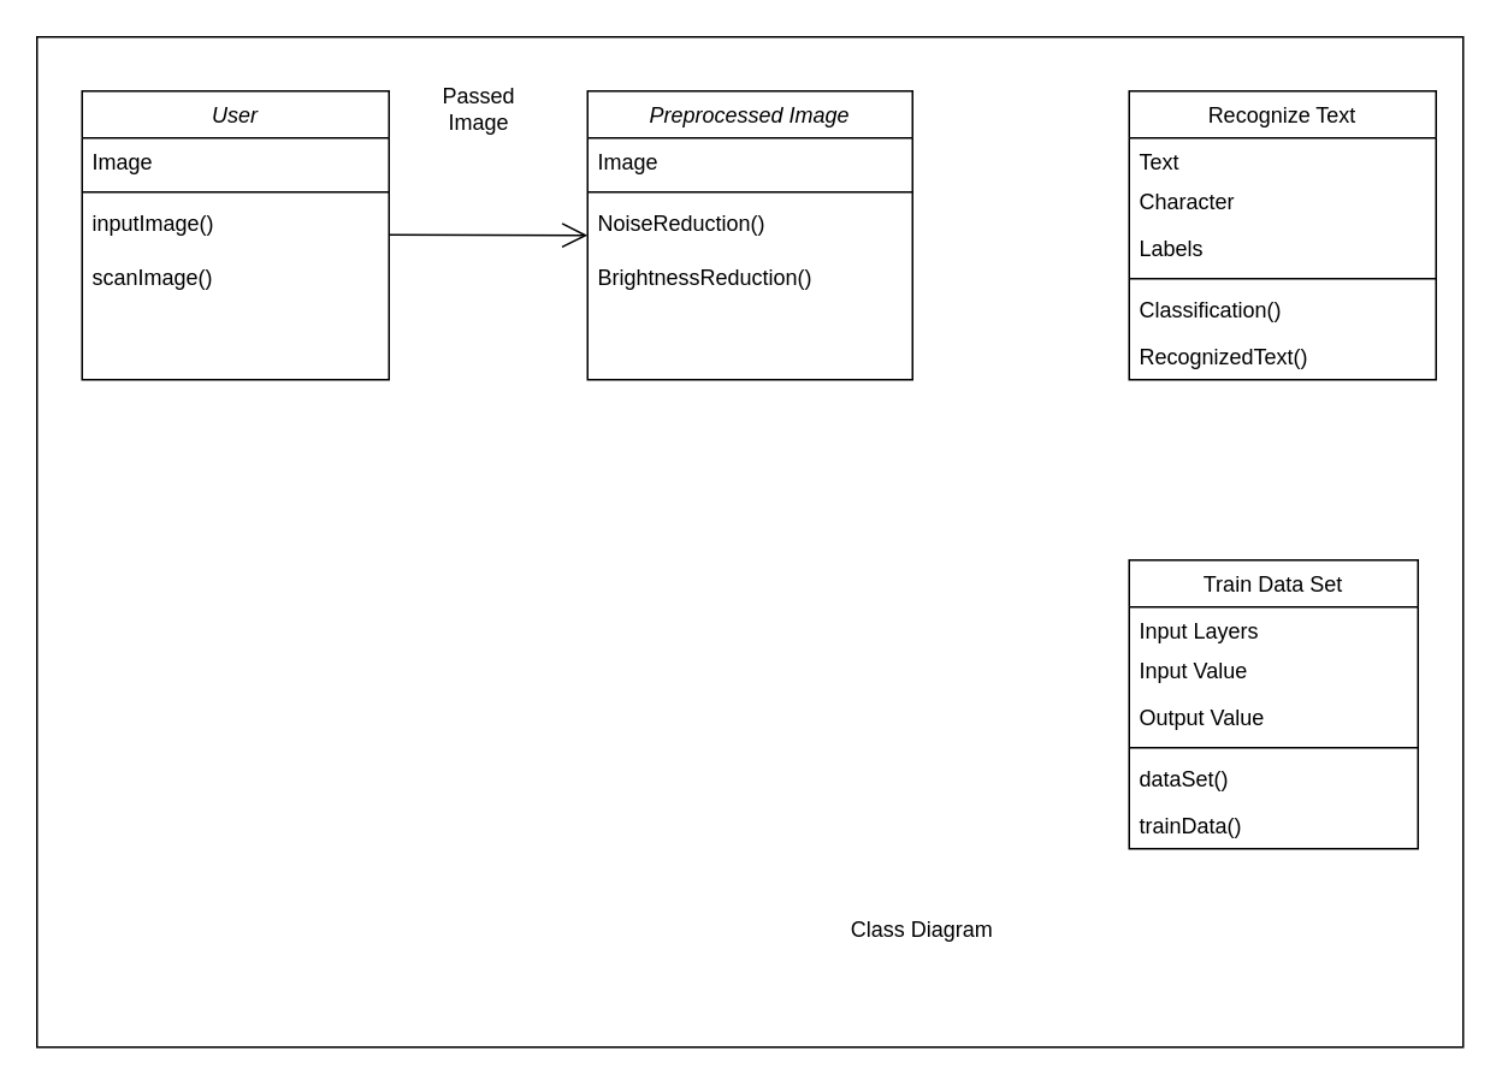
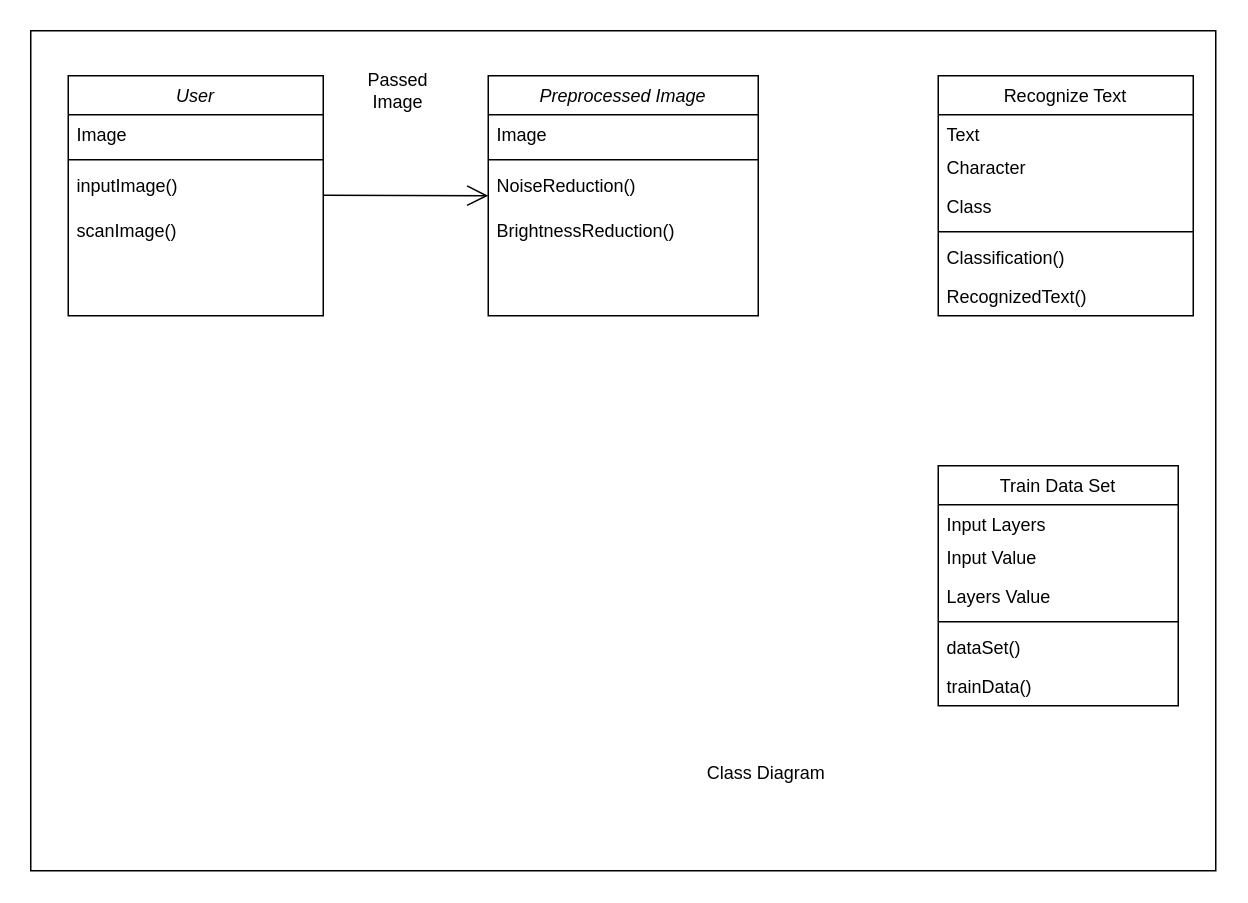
- <mxCell id="10" value="Labels" style="text;align=left;verticalAlign=top;spacingLeft=4;spacingRight=4;overflow=hidden;rotatable=0;points=[[0,0.5],[1,0.5]];portConstraint=eastwest;rounded=0;shadow=0;html=0;" parent="7" vertex="1"><mxGeometry y="74" width="170" height="26" as="geometry" /></mxCell>
+ <mxCell id="10" value="Class" style="text;align=left;verticalAlign=top;spacingLeft=4;spacingRight=4;overflow=hidden;rotatable=0;points=[[0,0.5],[1,0.5]];portConstraint=eastwest;rounded=0;shadow=0;html=0;" parent="7" vertex="1"><mxGeometry y="74" width="170" height="26" as="geometry" /></mxCell>
- <mxCell id="17" value="Output Value" style="text;align=left;verticalAlign=top;spacingLeft=4;spacingRight=4;overflow=hidden;rotatable=0;points=[[0,0.5],[1,0.5]];portConstraint=eastwest;rounded=0;shadow=0;html=0;" parent="14" vertex="1"><mxGeometry y="74" width="160" height="26" as="geometry" /></mxCell>
+ <mxCell id="17" value="Layers Value" style="text;align=left;verticalAlign=top;spacingLeft=4;spacingRight=4;overflow=hidden;rotatable=0;points=[[0,0.5],[1,0.5]];portConstraint=eastwest;rounded=0;shadow=0;html=0;" parent="14" vertex="1"><mxGeometry y="74" width="160" height="26" as="geometry" /></mxCell>
